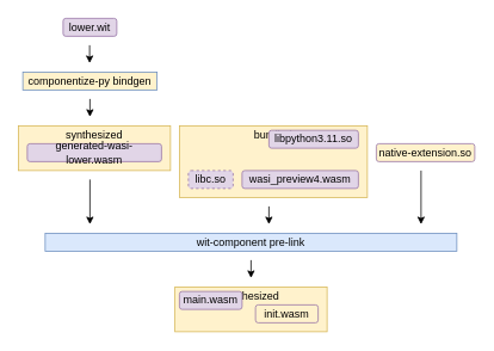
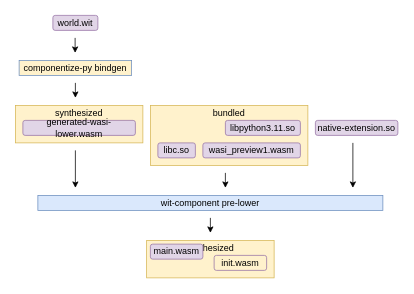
- <mxCell id="9" value="lower.wit" style="rounded=1;whiteSpace=wrap;html=1;fillColor=#e1d5e7;strokeColor=#9673a6;" parent="1" vertex="1"><mxGeometry x="70" y="20" width="60" height="20" as="geometry" /></mxCell>
+ <mxCell id="9" value="world.wit" style="rounded=1;whiteSpace=wrap;html=1;fillColor=#e1d5e7;strokeColor=#9673a6;" parent="1" vertex="1"><mxGeometry x="70" y="20" width="60" height="20" as="geometry" /></mxCell>
- <mxCell id="5" value="libpython3.11.so" style="rounded=1;whiteSpace=wrap;html=1;fillColor=#e1d5e7;strokeColor=#9673a6;" parent="1" vertex="1"><mxGeometry x="300" y="145" width="100" height="20" as="geometry" /></mxCell>
+ <mxCell id="5" value="libpython3.11.so" style="rounded=1;whiteSpace=wrap;html=1;fillColor=#e1d5e7;strokeColor=#9673a6;" parent="1" vertex="1"><mxGeometry x="300" y="160" width="100" height="20" as="geometry" /></mxCell>
- <mxCell id="8" value="native-extension.so" style="rounded=1;whiteSpace=wrap;html=1;fillColor=#fff2cc;strokeColor=#9673a6;" parent="1" vertex="1"><mxGeometry x="420" y="160" width="110" height="20" as="geometry" /></mxCell>
+ <mxCell id="8" value="native-extension.so" style="rounded=1;whiteSpace=wrap;html=1;fillColor=#e1d5e7;strokeColor=#9673a6;" parent="1" vertex="1"><mxGeometry x="420" y="160" width="110" height="20" as="geometry" /></mxCell>
- <mxCell id="6" value="&lt;div&gt;libc.so&lt;/div&gt;" style="rounded=1;whiteSpace=wrap;html=1;fillColor=#e1d5e7;strokeColor=#9673a6;dashed=1;" parent="1" vertex="1"><mxGeometry x="210" y="190" width="50" height="20" as="geometry" /></mxCell>
+ <mxCell id="6" value="&lt;div&gt;libc.so&lt;/div&gt;" style="rounded=1;whiteSpace=wrap;html=1;fillColor=#e1d5e7;strokeColor=#9673a6;" parent="1" vertex="1"><mxGeometry x="210" y="190" width="50" height="20" as="geometry" /></mxCell>
- <mxCell id="7" value="&lt;div&gt;wasi_preview4.wasm&lt;/div&gt;" style="rounded=1;whiteSpace=wrap;html=1;fillColor=#e1d5e7;strokeColor=#9673a6;" parent="1" vertex="1"><mxGeometry x="270" y="190" width="130" height="20" as="geometry" /></mxCell>
+ <mxCell id="7" value="&lt;div&gt;wasi_preview1.wasm&lt;/div&gt;" style="rounded=1;whiteSpace=wrap;html=1;fillColor=#e1d5e7;strokeColor=#9673a6;" parent="1" vertex="1"><mxGeometry x="270" y="190" width="130" height="20" as="geometry" /></mxCell>
- <mxCell id="18" value="wit-component pre-link" style="rounded=0;whiteSpace=wrap;html=1;fillColor=#dae8fc;strokeColor=#6c8ebf;" parent="1" vertex="1"><mxGeometry x="50" y="260" width="460" height="20" as="geometry" /></mxCell>
+ <mxCell id="18" value="wit-component pre-lower" style="rounded=0;whiteSpace=wrap;html=1;fillColor=#dae8fc;strokeColor=#6c8ebf;" parent="1" vertex="1"><mxGeometry x="50" y="260" width="460" height="20" as="geometry" /></mxCell>
